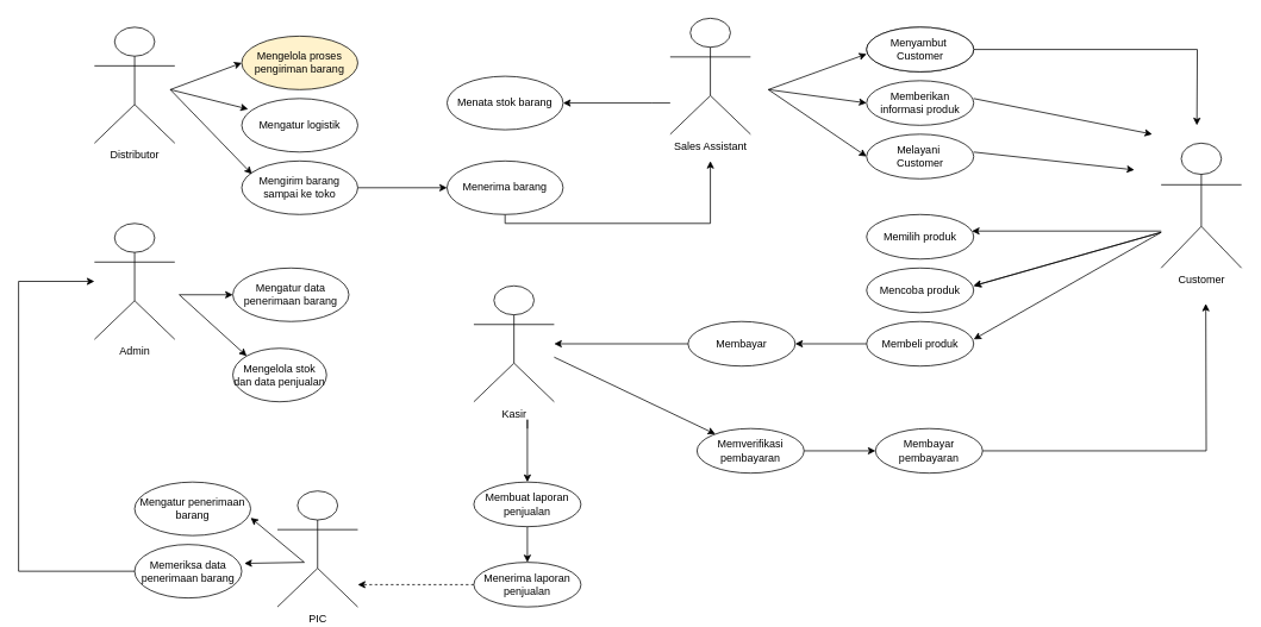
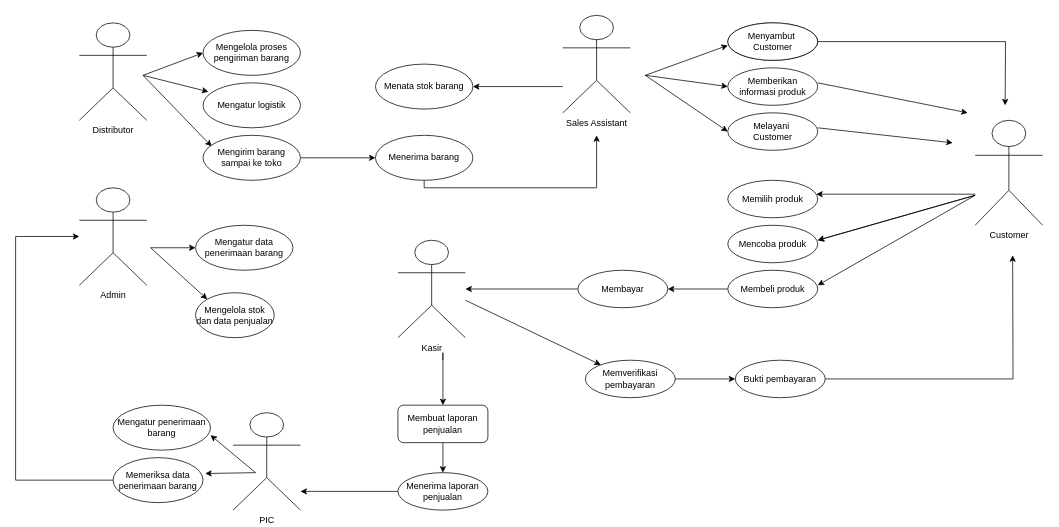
- <mxCell id="48" value="Mengelola proses pengiriman barang" style="ellipse;whiteSpace=wrap;html=1;fillColor=#fff2cc;" vertex="1" parent="1"><mxGeometry x="270" y="40" width="130" height="60" as="geometry" /></mxCell>
+ <mxCell id="48" value="Mengelola proses pengiriman barang" style="ellipse;whiteSpace=wrap;html=1;" vertex="1" parent="1"><mxGeometry x="270" y="40" width="130" height="60" as="geometry" /></mxCell>
- <mxCell id="30" value="Membayar pembayaran" style="ellipse;whiteSpace=wrap;html=1;" vertex="1" parent="1"><mxGeometry x="980" y="480" width="120" height="50" as="geometry" /></mxCell>
+ <mxCell id="30" value="Bukti pembayaran" style="ellipse;whiteSpace=wrap;html=1;" vertex="1" parent="1"><mxGeometry x="980" y="480" width="120" height="50" as="geometry" /></mxCell>
- <mxCell id="33" value="Membuat laporan penjualan" style="ellipse;whiteSpace=wrap;html=1;" vertex="1" parent="1"><mxGeometry x="530" y="540" width="120" height="50" as="geometry" /></mxCell>
+ <mxCell id="33" value="Membuat laporan penjualan" style="whiteSpace=wrap;html=1;rounded=1;" vertex="1" parent="1"><mxGeometry x="530" y="540" width="120" height="50" as="geometry" /></mxCell>
- <mxCell id="34" style="edgeStyle=orthogonalEdgeStyle;rounded=0;orthogonalLoop=1;jettySize=auto;html=1;dashed=1;" edge="1" parent="1" source="35" target="5"><mxGeometry relative="1" as="geometry"><Array as="points"><mxPoint x="420" y="655" /><mxPoint x="420" y="655" /></Array></mxGeometry></mxCell>
+ <mxCell id="34" style="edgeStyle=orthogonalEdgeStyle;rounded=0;orthogonalLoop=1;jettySize=auto;html=1;" edge="1" parent="1" source="35" target="5"><mxGeometry relative="1" as="geometry"><Array as="points"><mxPoint x="420" y="655" /><mxPoint x="420" y="655" /></Array></mxGeometry></mxCell>
